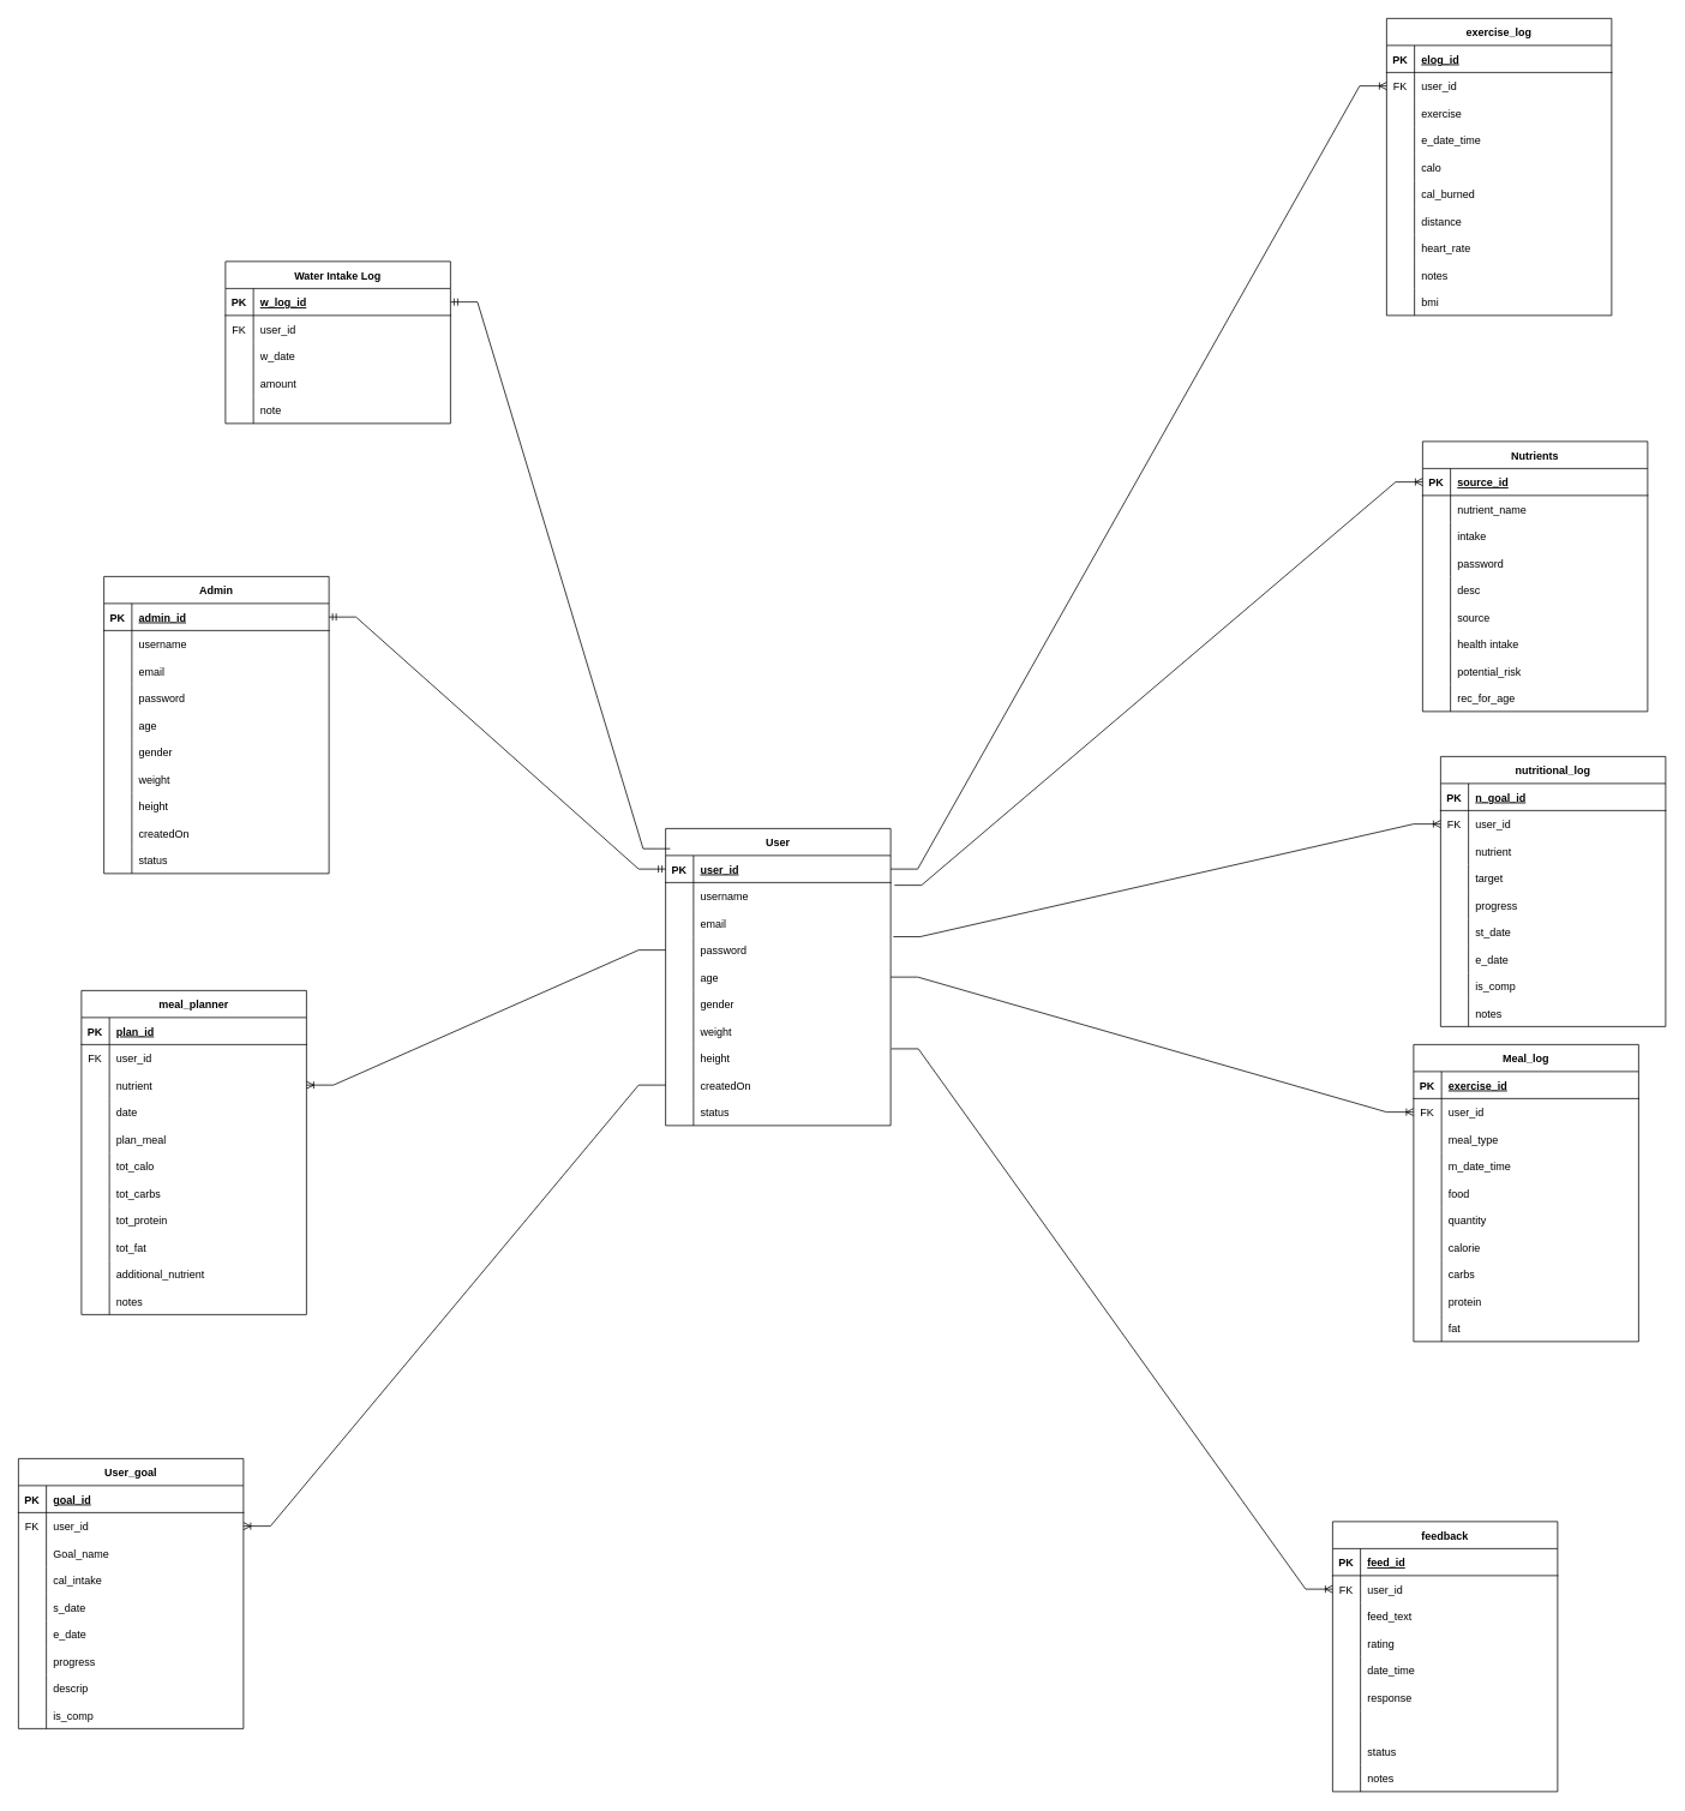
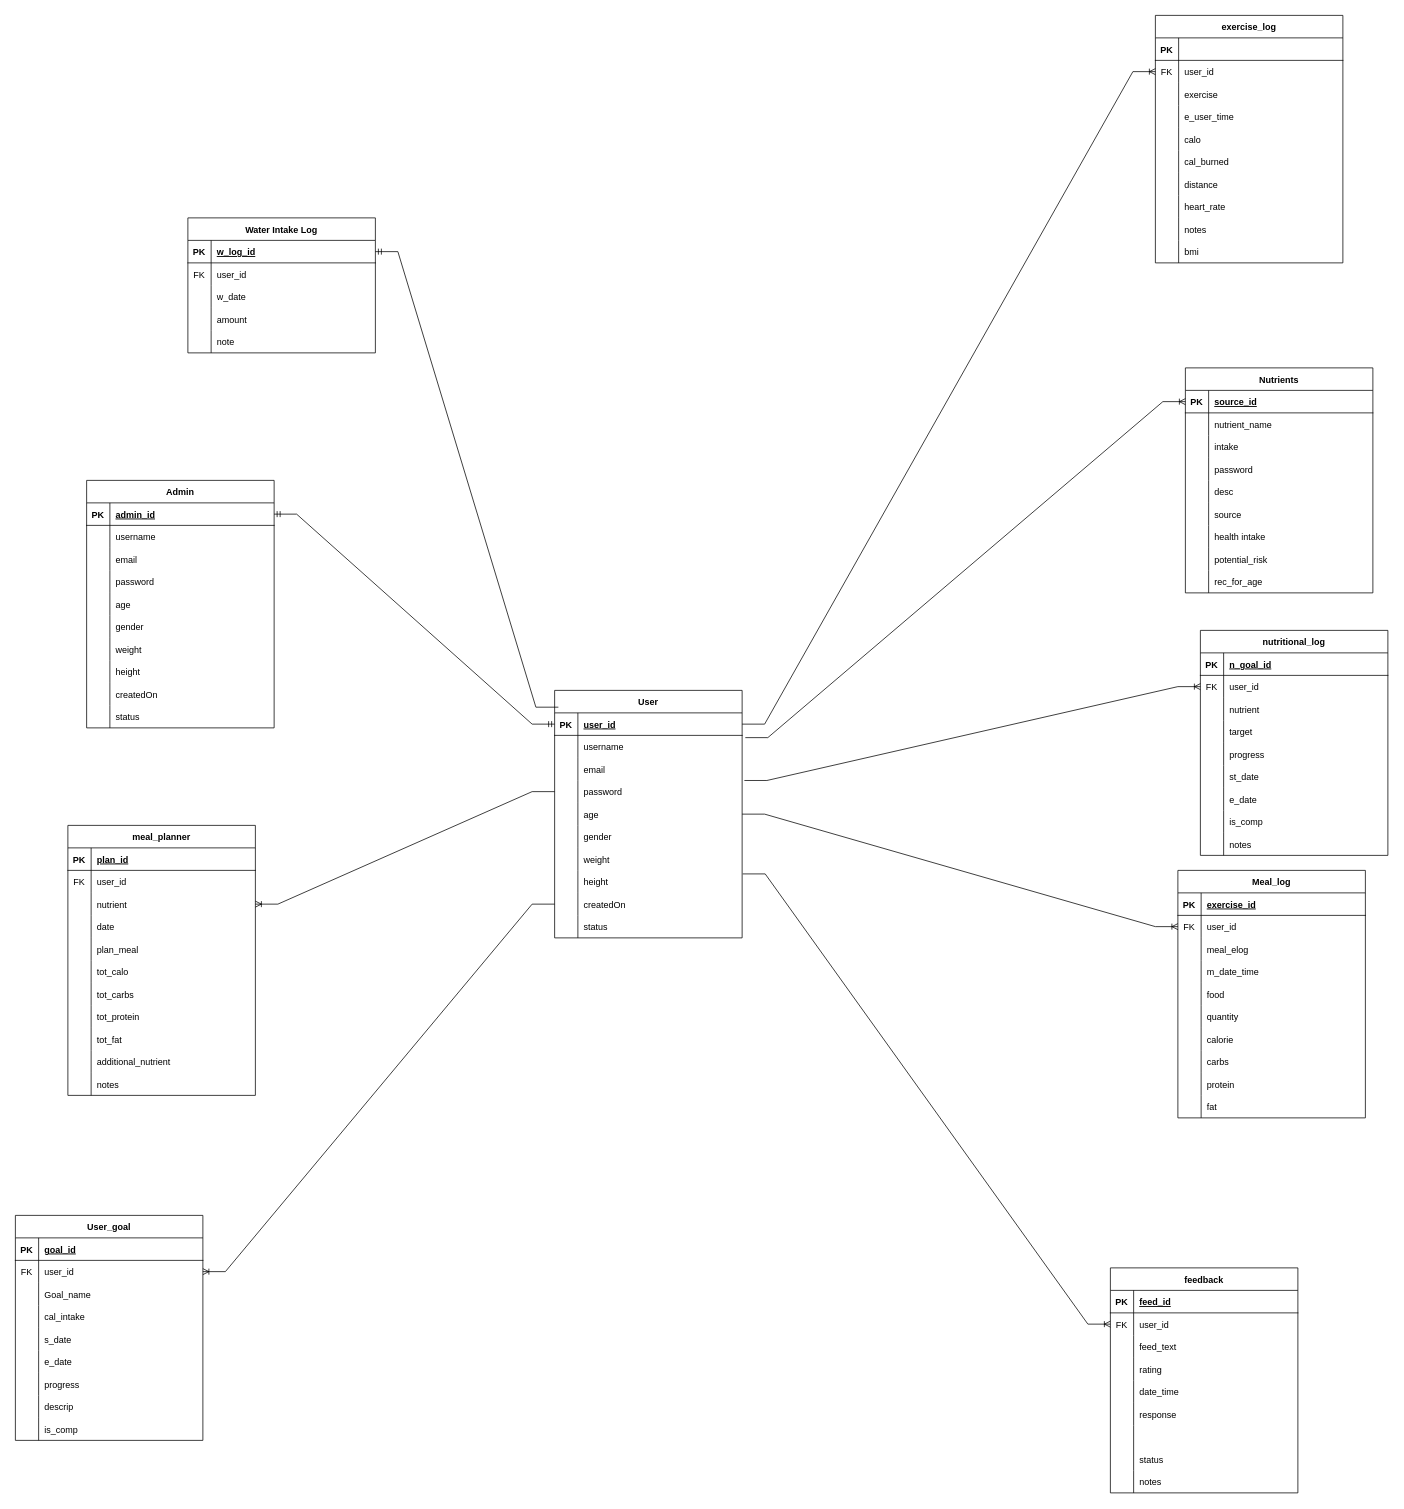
- <mxCell id="155" value="elog_id" style="shape=partialRectangle;overflow=hidden;connectable=0;fillColor=none;top=0;left=0;bottom=0;right=0;align=left;spacingLeft=6;fontStyle=5;" parent="153" vertex="1"><mxGeometry x="31" width="219" height="30" as="geometry"><mxRectangle width="219" height="30" as="alternateBounds" /></mxGeometry></mxCell>
- <mxCell id="164" value="e_date_time" style="shape=partialRectangle;overflow=hidden;connectable=0;fillColor=none;top=0;left=0;bottom=0;right=0;align=left;spacingLeft=6;" parent="162" vertex="1"><mxGeometry x="31" width="219" height="30" as="geometry"><mxRectangle width="219" height="30" as="alternateBounds" /></mxGeometry></mxCell>
+ <mxCell id="164" value="e_user_time" style="shape=partialRectangle;overflow=hidden;connectable=0;fillColor=none;top=0;left=0;bottom=0;right=0;align=left;spacingLeft=6;" parent="162" vertex="1"><mxGeometry x="31" width="219" height="30" as="geometry"><mxRectangle width="219" height="30" as="alternateBounds" /></mxGeometry></mxCell>
- <mxCell id="130" value="meal_type" style="shape=partialRectangle;overflow=hidden;connectable=0;fillColor=none;top=0;left=0;bottom=0;right=0;align=left;spacingLeft=6;" parent="128" vertex="1"><mxGeometry x="31" width="219" height="30" as="geometry"><mxRectangle width="219" height="30" as="alternateBounds" /></mxGeometry></mxCell>
+ <mxCell id="130" value="meal_elog" style="shape=partialRectangle;overflow=hidden;connectable=0;fillColor=none;top=0;left=0;bottom=0;right=0;align=left;spacingLeft=6;" parent="128" vertex="1"><mxGeometry x="31" width="219" height="30" as="geometry"><mxRectangle width="219" height="30" as="alternateBounds" /></mxGeometry></mxCell>
